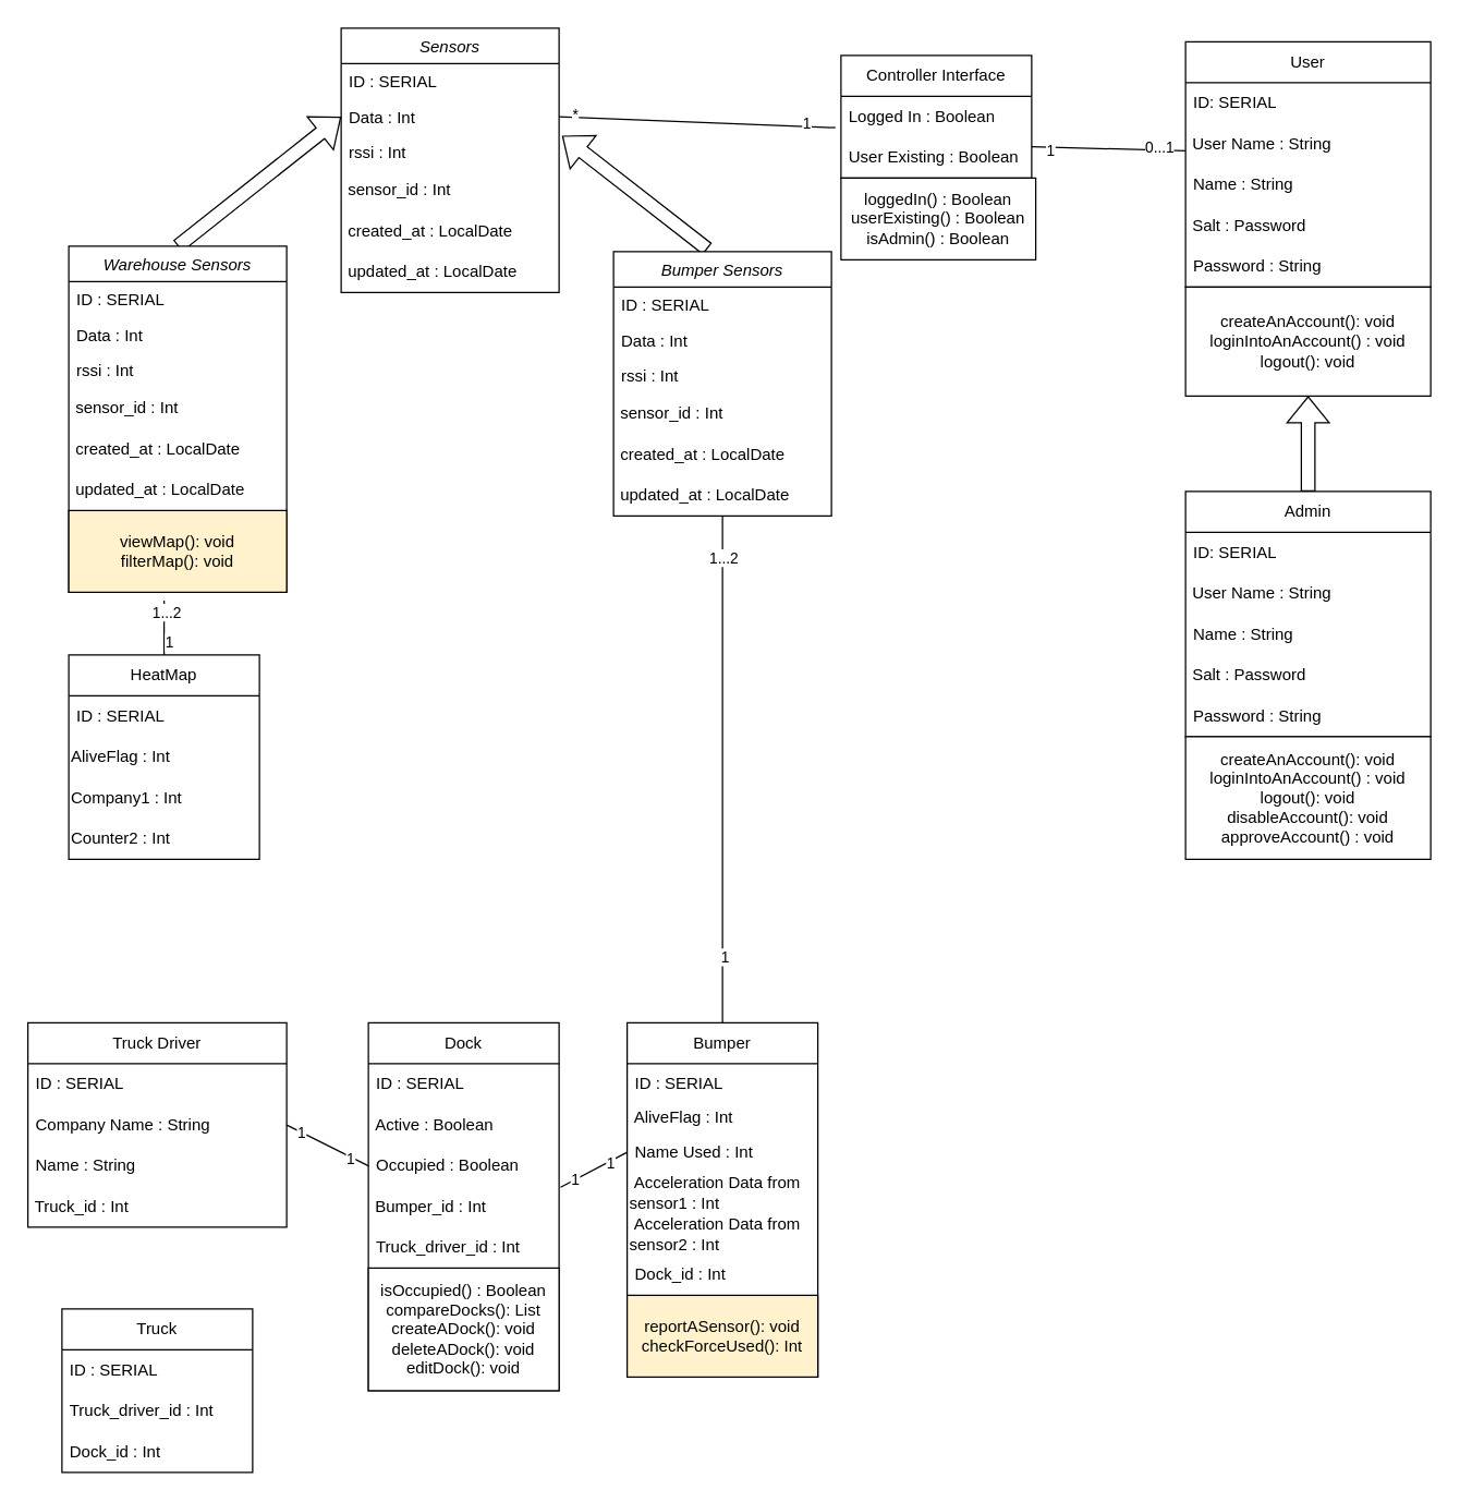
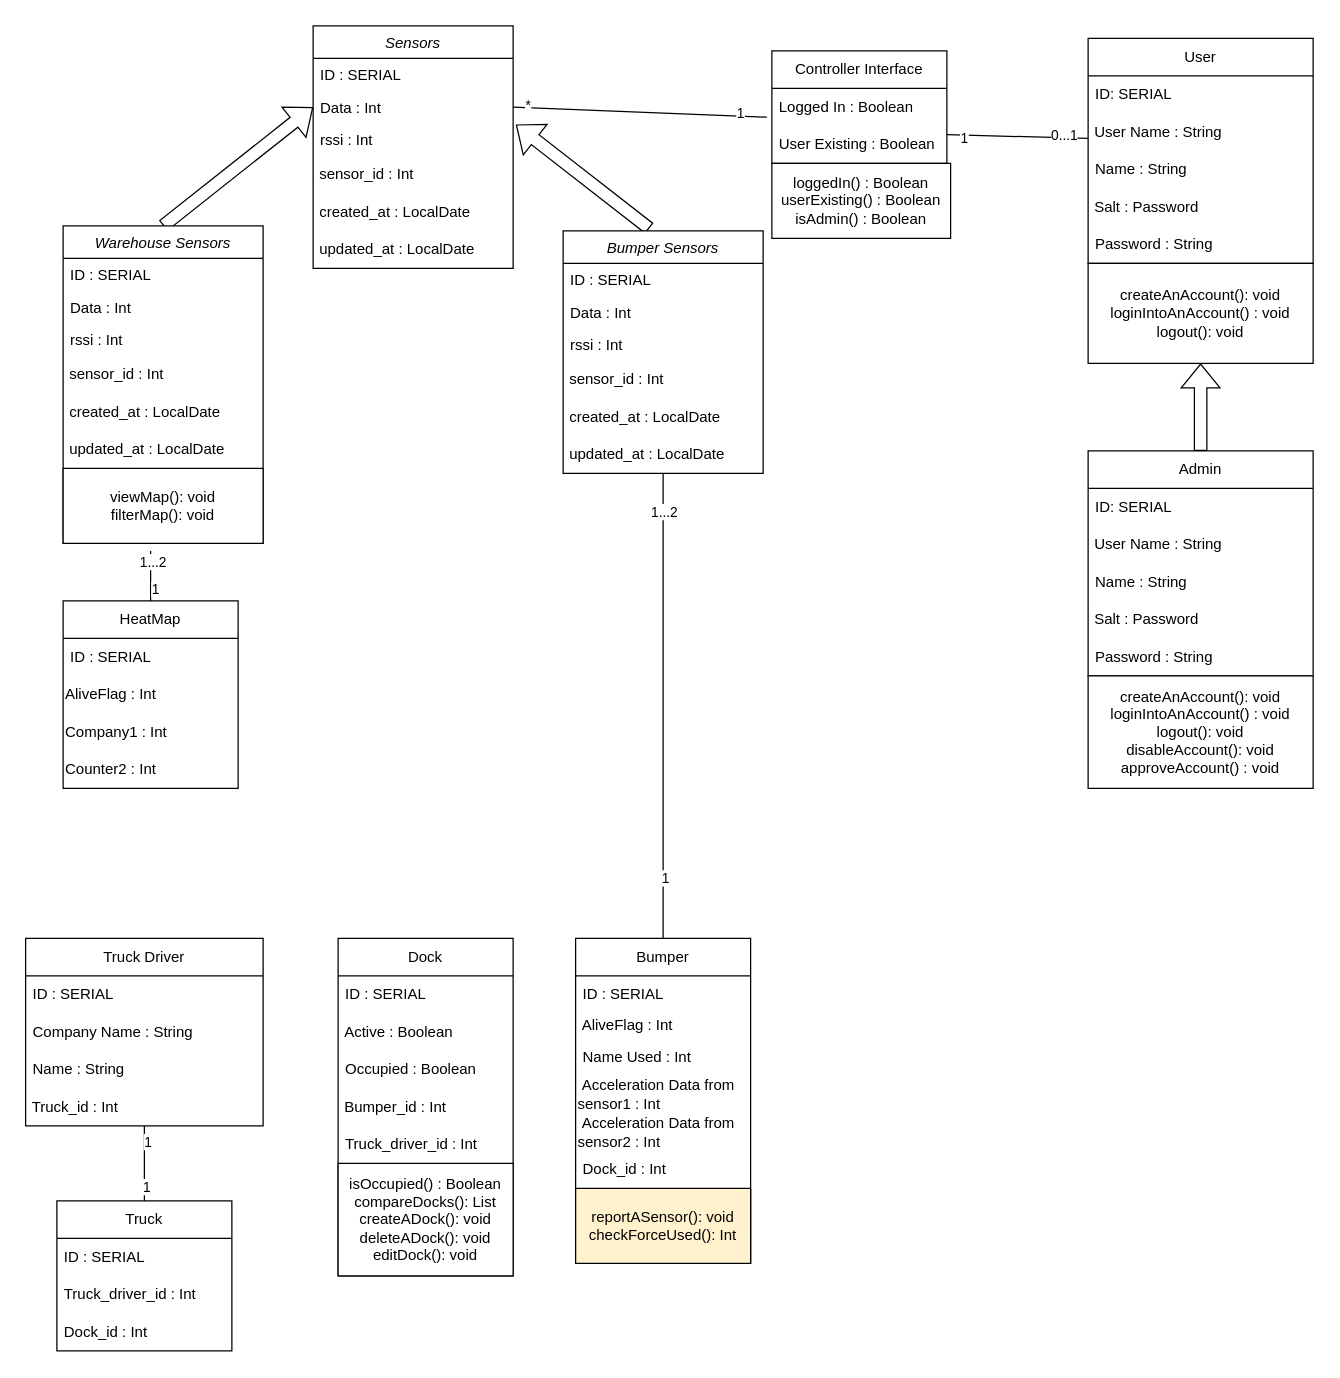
- <mxCell id="62" value="viewMap(): void&lt;br&gt;filterMap(): void" style="rounded=0;whiteSpace=wrap;html=1;fillColor=#fff2cc;" parent="55" vertex="1"><mxGeometry y="194" width="160" height="60" as="geometry" /></mxCell>
+ <mxCell id="62" value="viewMap(): void&lt;br&gt;filterMap(): void" style="rounded=0;whiteSpace=wrap;html=1;" parent="55" vertex="1"><mxGeometry y="194" width="160" height="60" as="geometry" /></mxCell>
- <mxCell id="41" value="" style="endArrow=none;html=1;rounded=0;exitX=1;exitY=0.5;exitDx=0;exitDy=0;entryX=0;entryY=0.5;entryDx=0;entryDy=0;" parent="1" source="11" target="17" edge="1"><mxGeometry width="50" height="50" relative="1" as="geometry"><mxPoint x="420" y="835" as="sourcePoint" /><mxPoint x="470" y="835" as="targetPoint" /></mxGeometry></mxCell>
- <mxCell id="42" value="1" style="edgeLabel;html=1;align=center;verticalAlign=middle;resizable=0;points=[];" parent="41" vertex="1" connectable="0"><mxGeometry x="-0.633" relative="1" as="geometry"><mxPoint as="offset" /></mxGeometry></mxCell>
- <mxCell id="43" value="1" style="edgeLabel;html=1;align=center;verticalAlign=middle;resizable=0;points=[];" parent="41" vertex="1" connectable="0"><mxGeometry x="0.567" y="-1" relative="1" as="geometry"><mxPoint as="offset" /></mxGeometry></mxCell>
- <mxCell id="38" value="" style="endArrow=none;html=1;rounded=0;exitX=1.008;exitY=1.025;exitDx=0;exitDy=0;entryX=0;entryY=0.5;entryDx=0;entryDy=0;exitPerimeter=0;" parent="1" source="17" target="24" edge="1"><mxGeometry width="50" height="50" relative="1" as="geometry"><mxPoint x="400" y="860" as="sourcePoint" /><mxPoint x="450" y="810" as="targetPoint" /></mxGeometry></mxCell>
- <mxCell id="39" value="1" style="edgeLabel;html=1;align=center;verticalAlign=middle;resizable=0;points=[];" parent="38" vertex="1" connectable="0"><mxGeometry x="-0.56" y="1" relative="1" as="geometry"><mxPoint as="offset" /></mxGeometry></mxCell>
- <mxCell id="40" value="1" style="edgeLabel;html=1;align=center;verticalAlign=middle;resizable=0;points=[];" parent="38" vertex="1" connectable="0"><mxGeometry x="0.48" y="-1" relative="1" as="geometry"><mxPoint as="offset" /></mxGeometry></mxCell>
+ <mxCell id="35" value="" style="endArrow=none;html=1;rounded=0;exitX=0.5;exitY=0;exitDx=0;exitDy=0;entryX=0.5;entryY=1;entryDx=0;entryDy=0;" parent="1" source="29" target="13" edge="1"><mxGeometry width="50" height="50" relative="1" as="geometry"><mxPoint x="110" y="940" as="sourcePoint" /><mxPoint x="160" y="890" as="targetPoint" /></mxGeometry></mxCell>
+ <mxCell id="36" value="1" style="edgeLabel;html=1;align=center;verticalAlign=middle;resizable=0;points=[];" parent="35" vertex="1" connectable="0"><mxGeometry x="-0.6" y="-1" relative="1" as="geometry"><mxPoint as="offset" /></mxGeometry></mxCell>
+ <mxCell id="37" value="1" style="edgeLabel;html=1;align=center;verticalAlign=middle;resizable=0;points=[];" parent="35" vertex="1" connectable="0"><mxGeometry x="0.6" y="-2" relative="1" as="geometry"><mxPoint as="offset" /></mxGeometry></mxCell>
